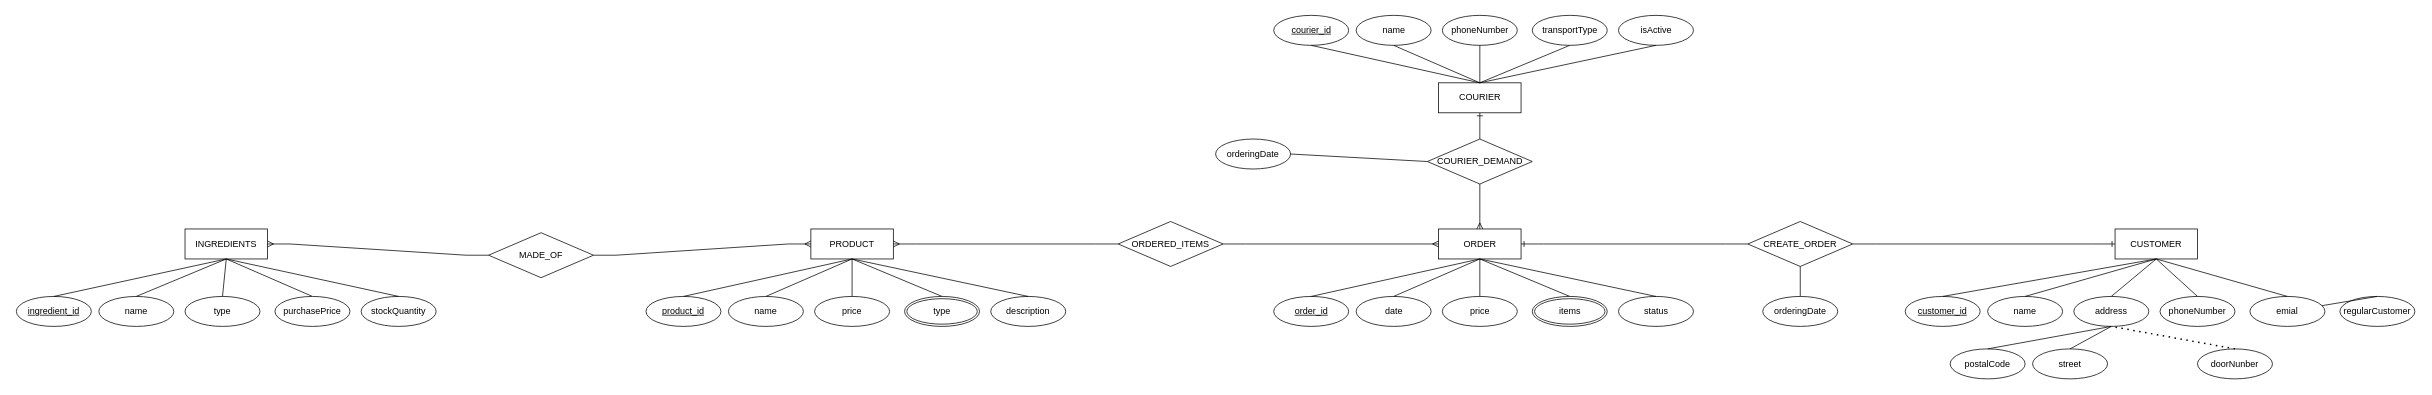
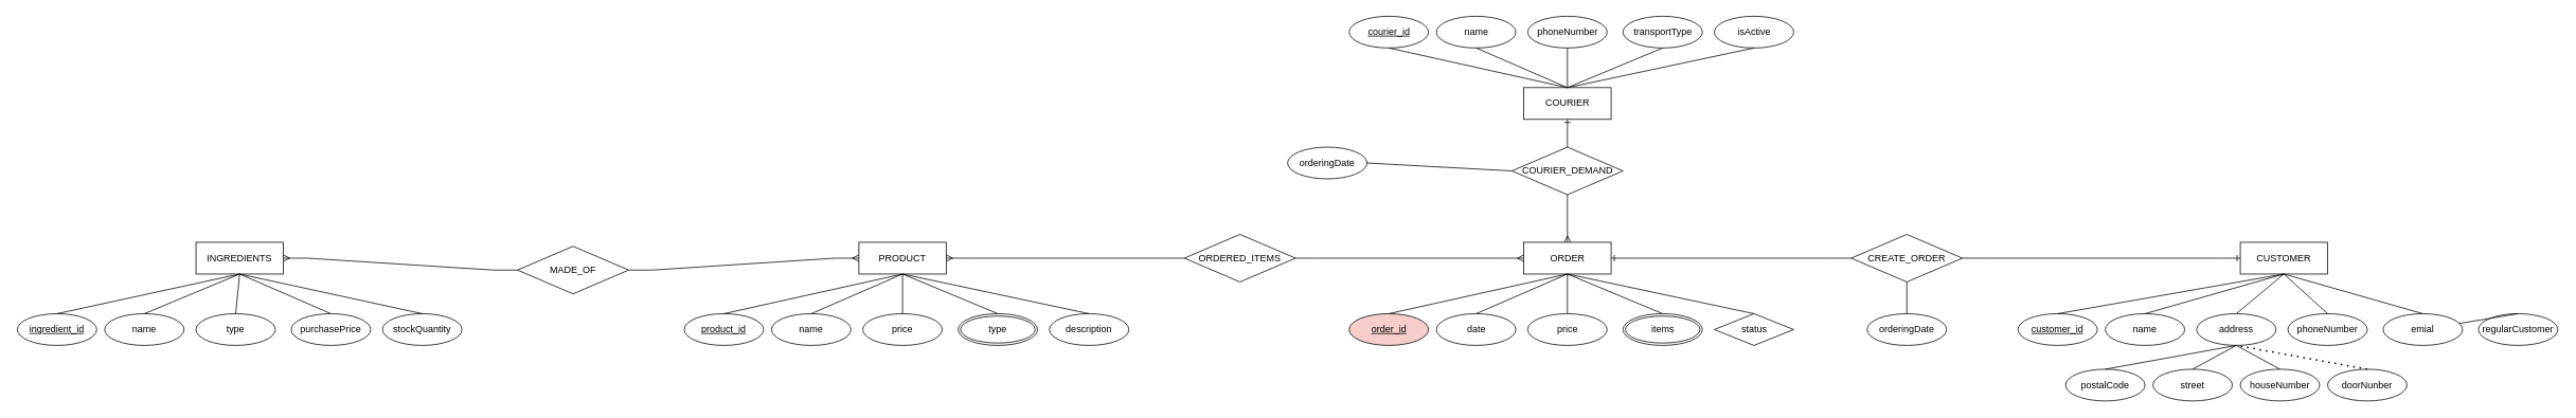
- <mxCell id="14" value="order_id" style="ellipse;whiteSpace=wrap;html=1;align=center;fontStyle=4;" parent="1" vertex="1"><mxGeometry x="1697.5" y="395" width="100" height="40" as="geometry" /></mxCell>
+ <mxCell id="14" value="order_id" style="ellipse;whiteSpace=wrap;html=1;align=center;fontStyle=4;fillColor=#f8cecc;" parent="1" vertex="1"><mxGeometry x="1697.5" y="395" width="100" height="40" as="geometry" /></mxCell>
- <mxCell id="17" value="status" style="ellipse;whiteSpace=wrap;html=1;align=center;" parent="1" vertex="1"><mxGeometry x="2157.5" y="395" width="100" height="40" as="geometry" /></mxCell>
+ <mxCell id="17" value="status" style="rhombus;whiteSpace=wrap;html=1;align=center;" parent="1" vertex="1"><mxGeometry x="2157.5" y="395" width="100" height="40" as="geometry" /></mxCell>
+ <mxCell id="81" value="" style="endArrow=none;html=1;rounded=0;exitX=0.5;exitY=0;exitDx=0;exitDy=0;entryX=0.5;entryY=1;entryDx=0;entryDy=0;" parent="1" source="77" target="5" edge="1"><mxGeometry width="50" height="50" relative="1" as="geometry"><mxPoint x="2770" y="475" as="sourcePoint" /><mxPoint x="2825" y="445" as="targetPoint" /></mxGeometry></mxCell>
+ <mxCell id="77" value="houseNumber" style="ellipse;whiteSpace=wrap;html=1;align=center;" parent="1" vertex="1"><mxGeometry x="2820" y="465" width="100" height="40" as="geometry" /></mxCell>
